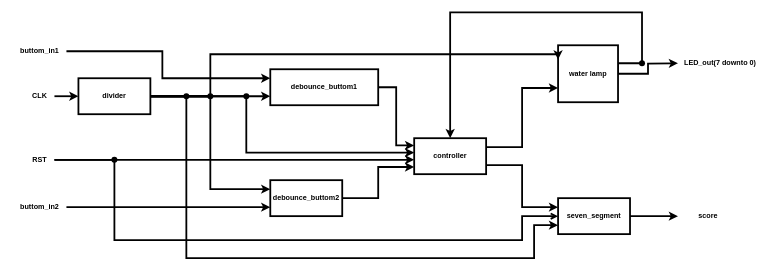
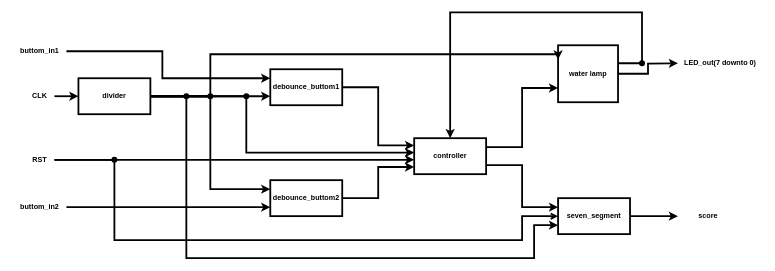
- <mxCell id="8" value="debounce_buttom1" style="rounded=0;whiteSpace=wrap;html=1;fontStyle=1;strokeWidth=3;fontSize=12;" vertex="1" parent="1"><mxGeometry x="450" y="115" width="180" height="60" as="geometry" /></mxCell>
+ <mxCell id="8" value="debounce_buttom1" style="rounded=0;whiteSpace=wrap;html=1;fontStyle=1;strokeWidth=3;fontSize=12;" vertex="1" parent="1"><mxGeometry x="450" y="115" width="120" height="60" as="geometry" /></mxCell>
